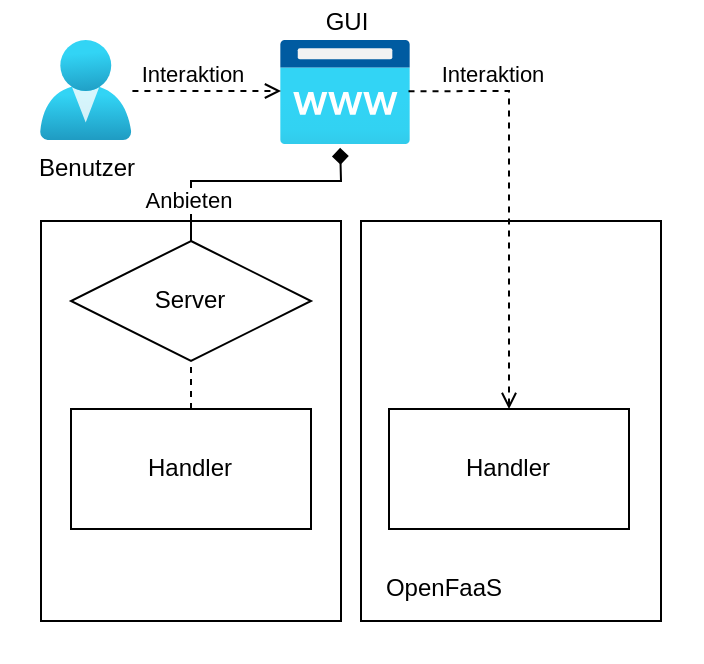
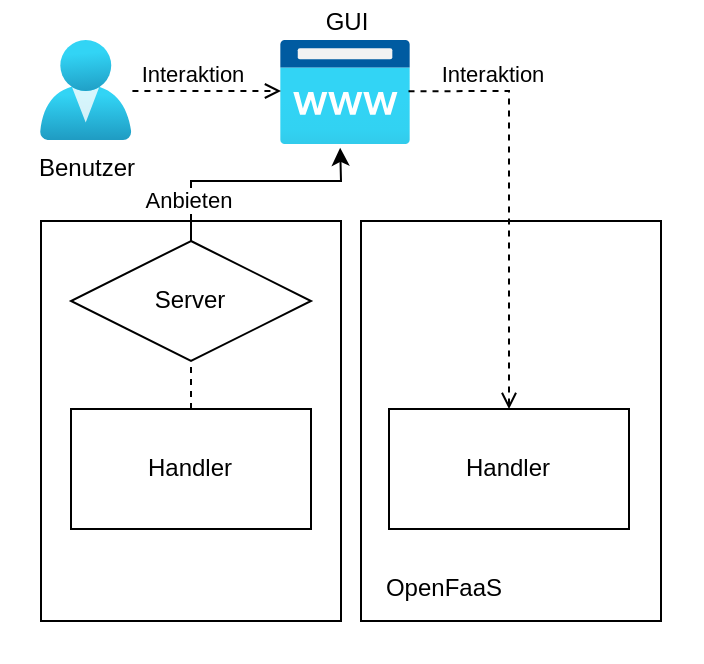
- <mxCell id="9" value="" style="endArrow=diamond;html=1;rounded=0;exitX=0.5;exitY=0;exitDx=0;exitDy=0;entryX=0.455;entryY=1.027;entryDx=0;entryDy=0;entryPerimeter=0;" parent="1" source="6" target="8" edge="1"><mxGeometry width="50" height="50" relative="1" as="geometry"><mxPoint x="70" y="80" as="sourcePoint" /><mxPoint x="173" y="90" as="targetPoint" /><Array as="points"><mxPoint x="95" y="90" /><mxPoint x="170" y="90" /></Array></mxGeometry></mxCell>
+ <mxCell id="9" value="" style="endArrow=classic;html=1;rounded=0;exitX=0.5;exitY=0;exitDx=0;exitDy=0;entryX=0.455;entryY=1.027;entryDx=0;entryDy=0;entryPerimeter=0;" parent="1" source="6" target="8" edge="1"><mxGeometry width="50" height="50" relative="1" as="geometry"><mxPoint x="70" y="80" as="sourcePoint" /><mxPoint x="173" y="90" as="targetPoint" /><Array as="points"><mxPoint x="95" y="90" /><mxPoint x="170" y="90" /></Array></mxGeometry></mxCell>
